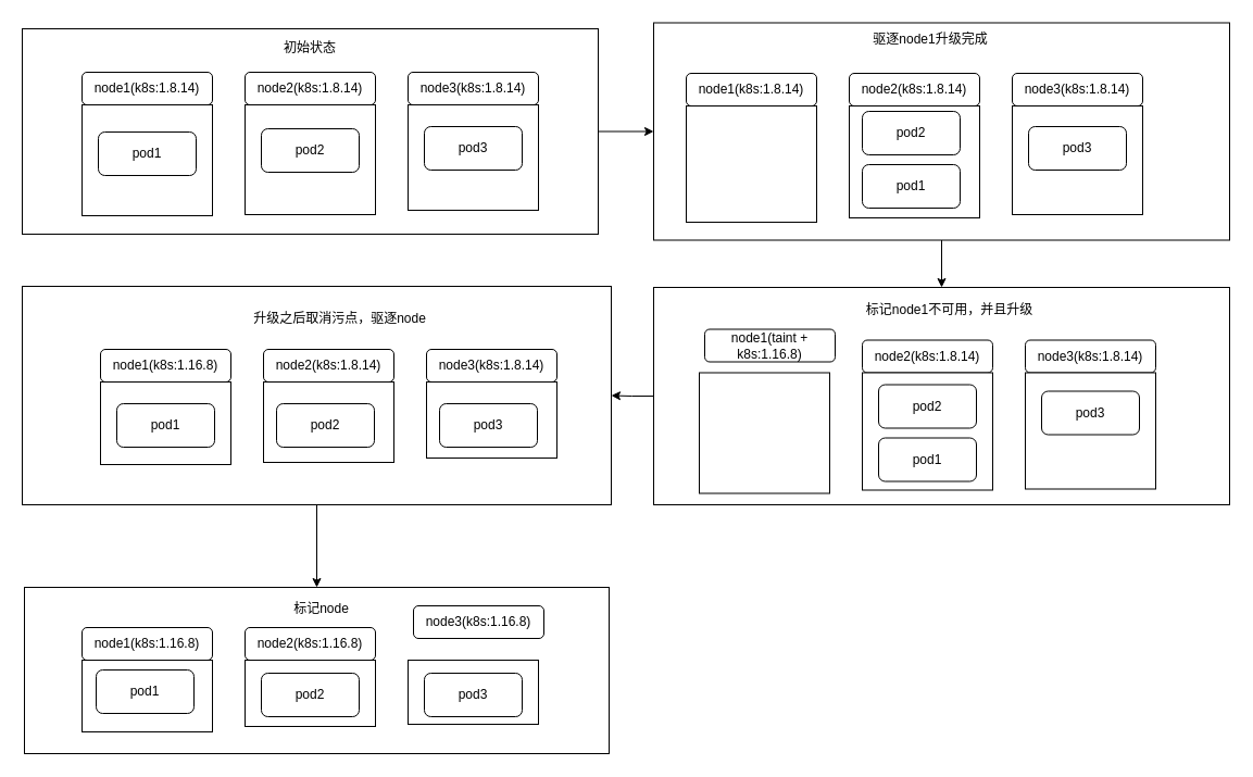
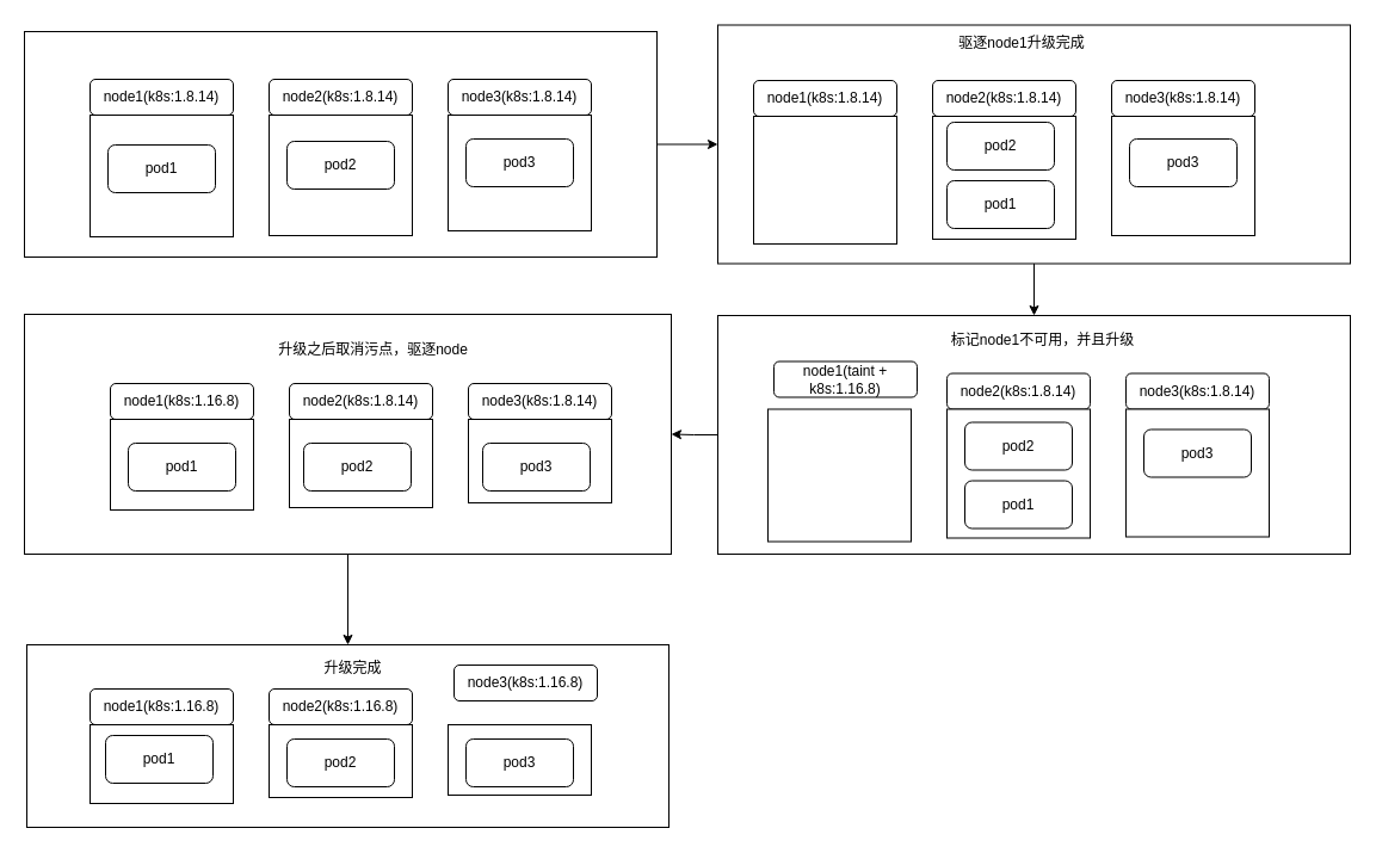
- <mxCell id="17" value="初始状态" style="text;html=1;strokeColor=none;fillColor=none;align=center;verticalAlign=middle;whiteSpace=wrap;rounded=0;" vertex="1" parent="1"><mxGeometry x="240" y="34" width="90" height="20" as="geometry" /></mxCell>
- <mxCell id="60" value="标记node" style="text;html=1;strokeColor=none;fillColor=none;align=center;verticalAlign=middle;whiteSpace=wrap;rounded=0;" vertex="1" parent="1"><mxGeometry x="263" y="550" width="65" height="20" as="geometry" /></mxCell>
+ <mxCell id="60" value="升级完成" style="text;html=1;strokeColor=none;fillColor=none;align=center;verticalAlign=middle;whiteSpace=wrap;rounded=0;" vertex="1" parent="1"><mxGeometry x="263" y="550" width="65" height="20" as="geometry" /></mxCell>
